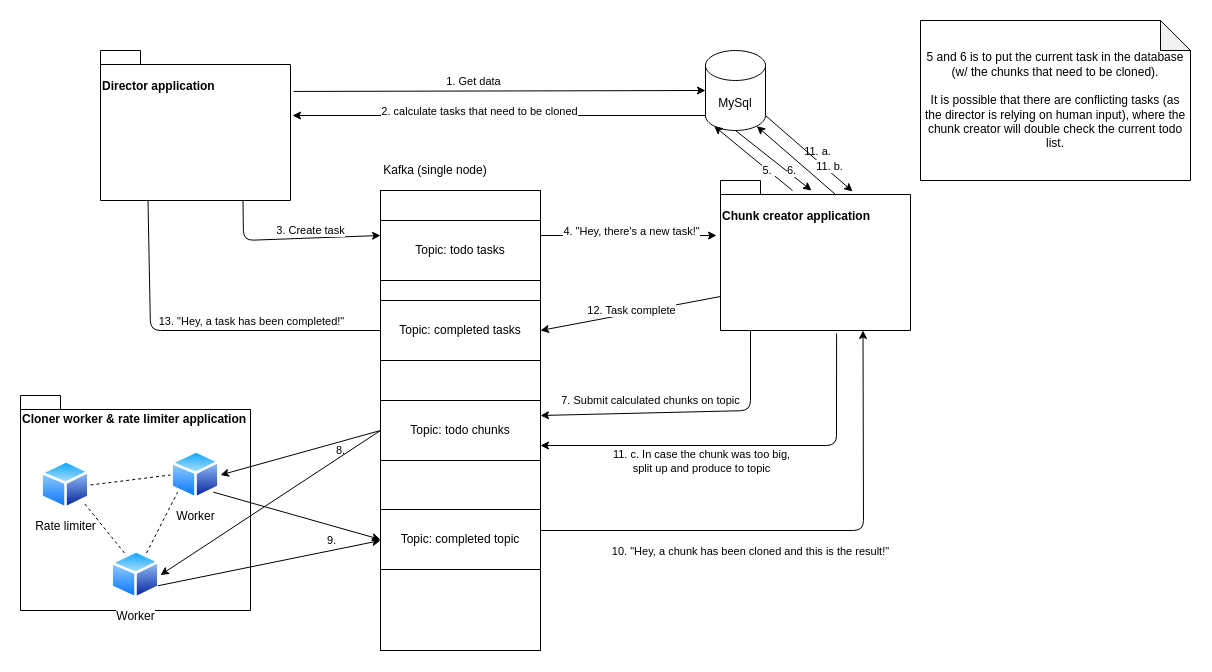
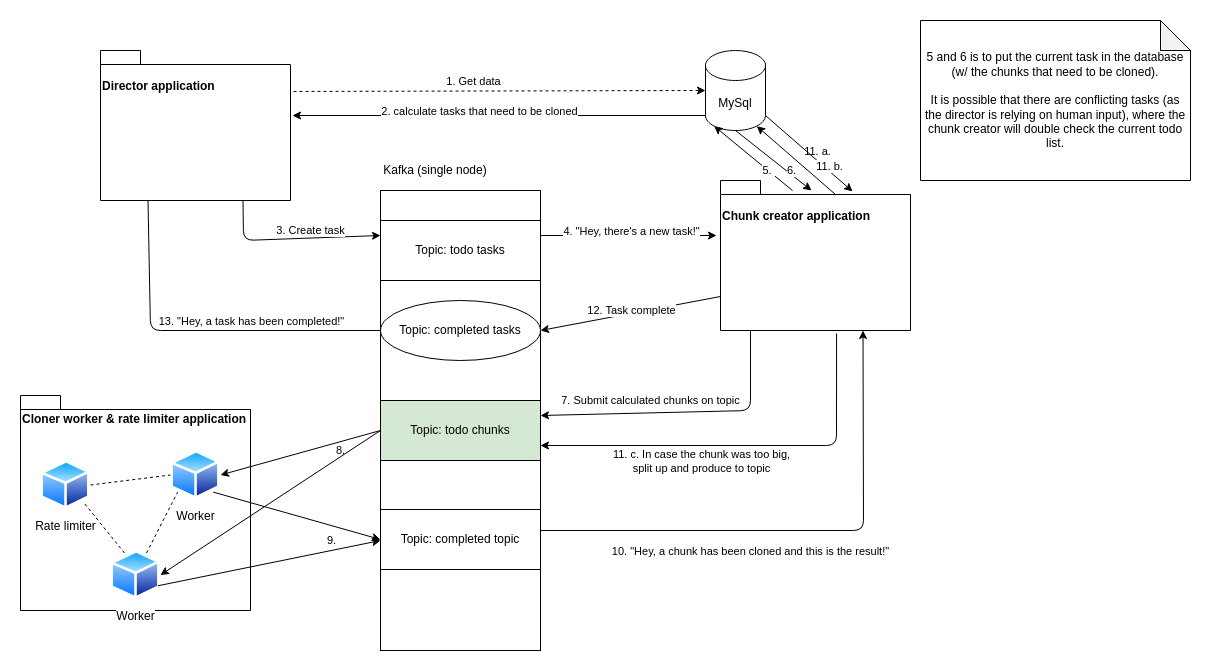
- <mxCell id="6" value="" style="endArrow=classic;html=1;exitX=1.016;exitY=0.273;exitDx=0;exitDy=0;exitPerimeter=0;entryX=0;entryY=0.5;entryDx=0;entryDy=0;entryPerimeter=0;" edge="1" parent="1" source="4" target="5"><mxGeometry width="50" height="50" relative="1" as="geometry"><mxPoint x="340" y="140" as="sourcePoint" /><mxPoint x="390" y="90" as="targetPoint" /></mxGeometry></mxCell>
+ <mxCell id="6" value="" style="endArrow=classic;html=1;exitX=1.016;exitY=0.273;exitDx=0;exitDy=0;exitPerimeter=0;entryX=0;entryY=0.5;entryDx=0;entryDy=0;entryPerimeter=0;dashed=1;" edge="1" parent="1" source="4" target="5"><mxGeometry width="50" height="50" relative="1" as="geometry"><mxPoint x="340" y="140" as="sourcePoint" /><mxPoint x="390" y="90" as="targetPoint" /></mxGeometry></mxCell>
- <mxCell id="16" value="Topic: completed tasks" style="rounded=0;whiteSpace=wrap;html=1;" vertex="1" parent="1"><mxGeometry x="380" y="300" width="160" height="60" as="geometry" /></mxCell>
+ <mxCell id="16" value="Topic: completed tasks" style="ellipse;whiteSpace=wrap;html=1;" vertex="1" parent="1"><mxGeometry x="380" y="300" width="160" height="60" as="geometry" /></mxCell>
- <mxCell id="17" value="Topic: todo chunks" style="rounded=0;whiteSpace=wrap;html=1;" vertex="1" parent="1"><mxGeometry x="380" y="400" width="160" height="60" as="geometry" /></mxCell>
+ <mxCell id="17" value="Topic: todo chunks" style="rounded=0;whiteSpace=wrap;html=1;fillColor=#d5e8d4;" vertex="1" parent="1"><mxGeometry x="380" y="400" width="160" height="60" as="geometry" /></mxCell>
